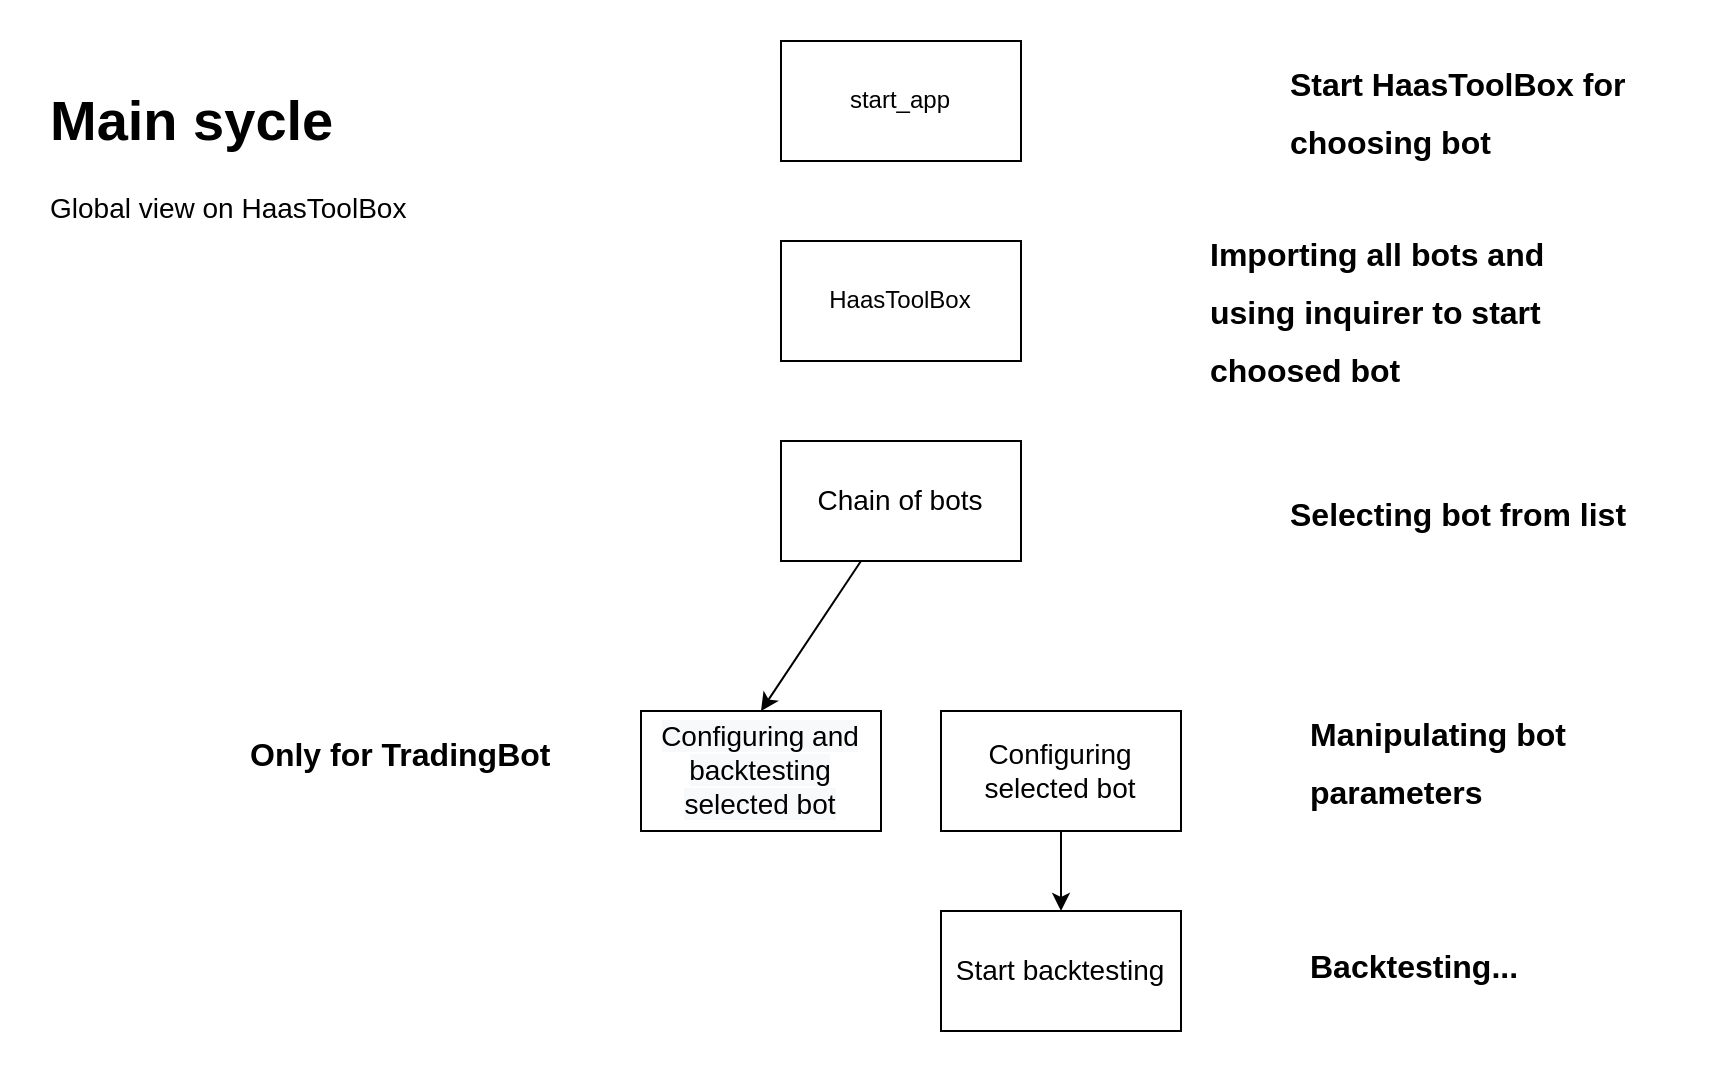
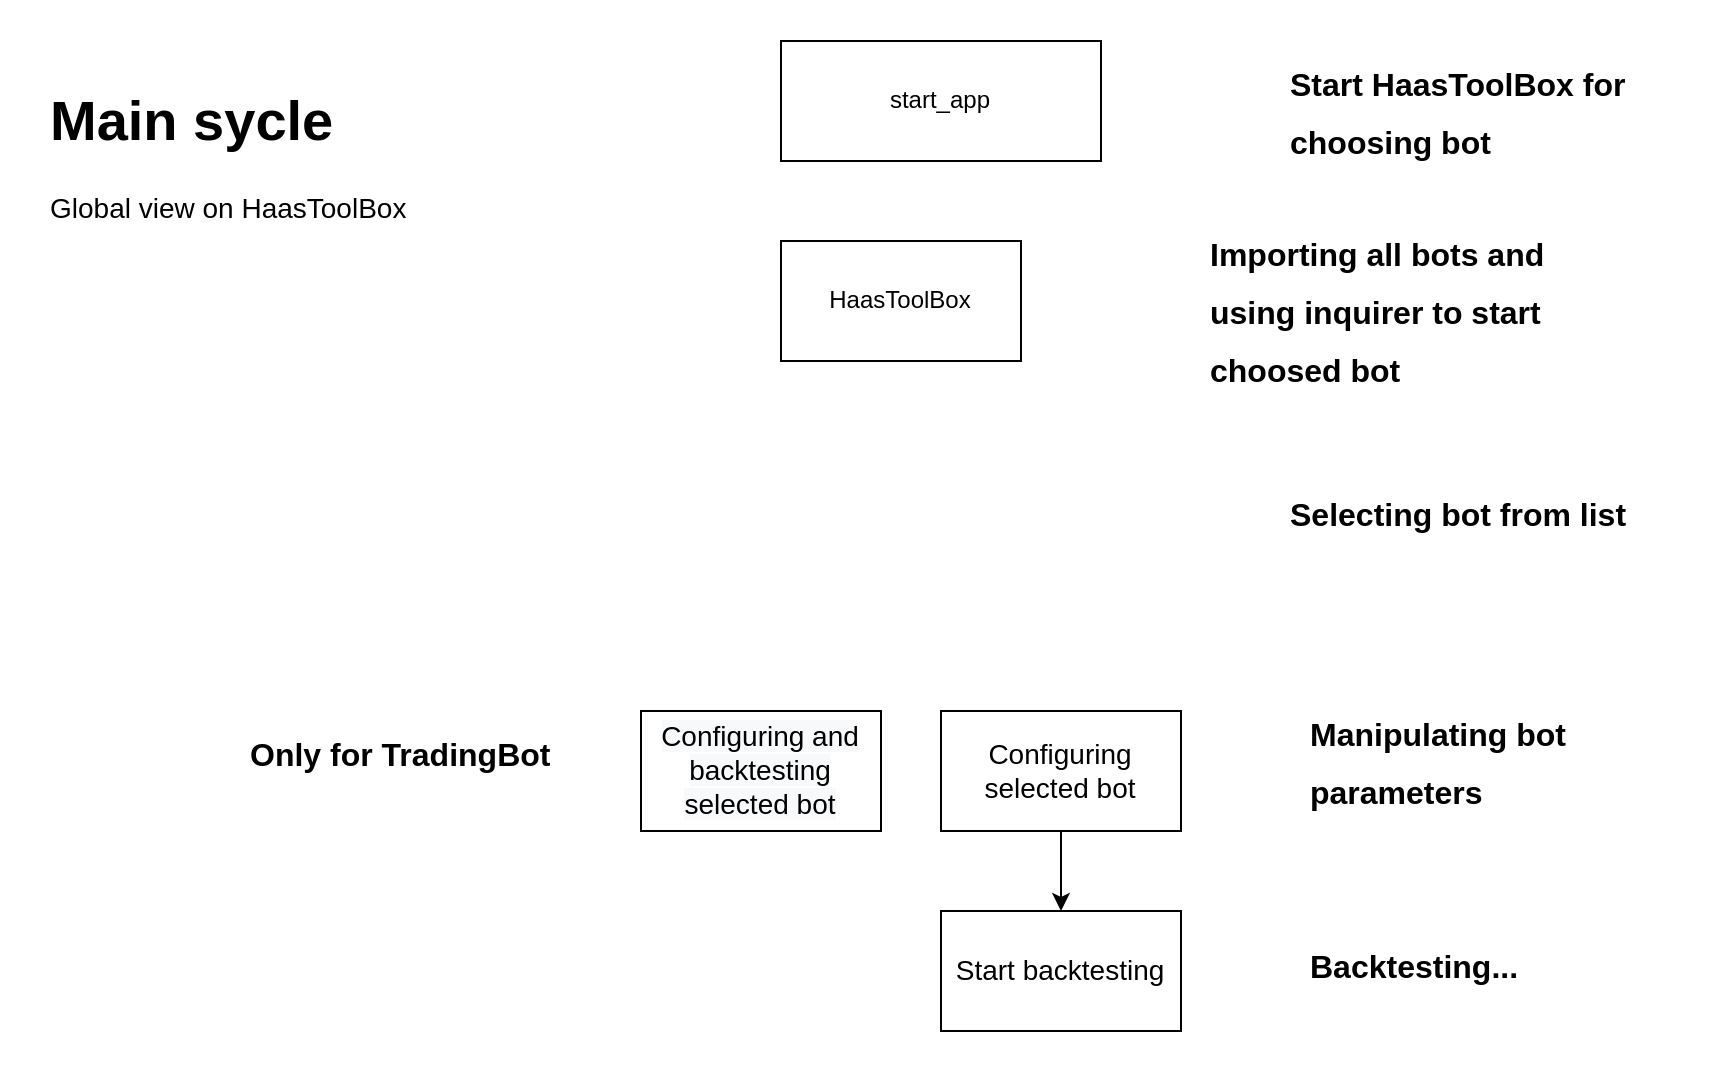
- <mxCell id="4" value="start_app" style="rounded=0;whiteSpace=wrap;html=1;" parent="1" vertex="1"><mxGeometry x="390" y="20" width="120" height="60" as="geometry" /></mxCell>
+ <mxCell id="4" value="start_app" style="rounded=0;whiteSpace=wrap;html=1;" parent="1" vertex="1"><mxGeometry x="390" y="20" width="160" height="60" as="geometry" /></mxCell>
- <mxCell id="9" value="Chain of bots" style="rounded=0;whiteSpace=wrap;html=1;fontSize=14;" parent="1" vertex="1"><mxGeometry x="390" y="220" width="120" height="60" as="geometry" /></mxCell>
- <mxCell id="8" style="edgeStyle=none;html=1;entryX=0.5;entryY=0;entryDx=0;entryDy=0;" edge="1" parent="1" source="9" target="3"><mxGeometry relative="1" as="geometry" /></mxCell>
